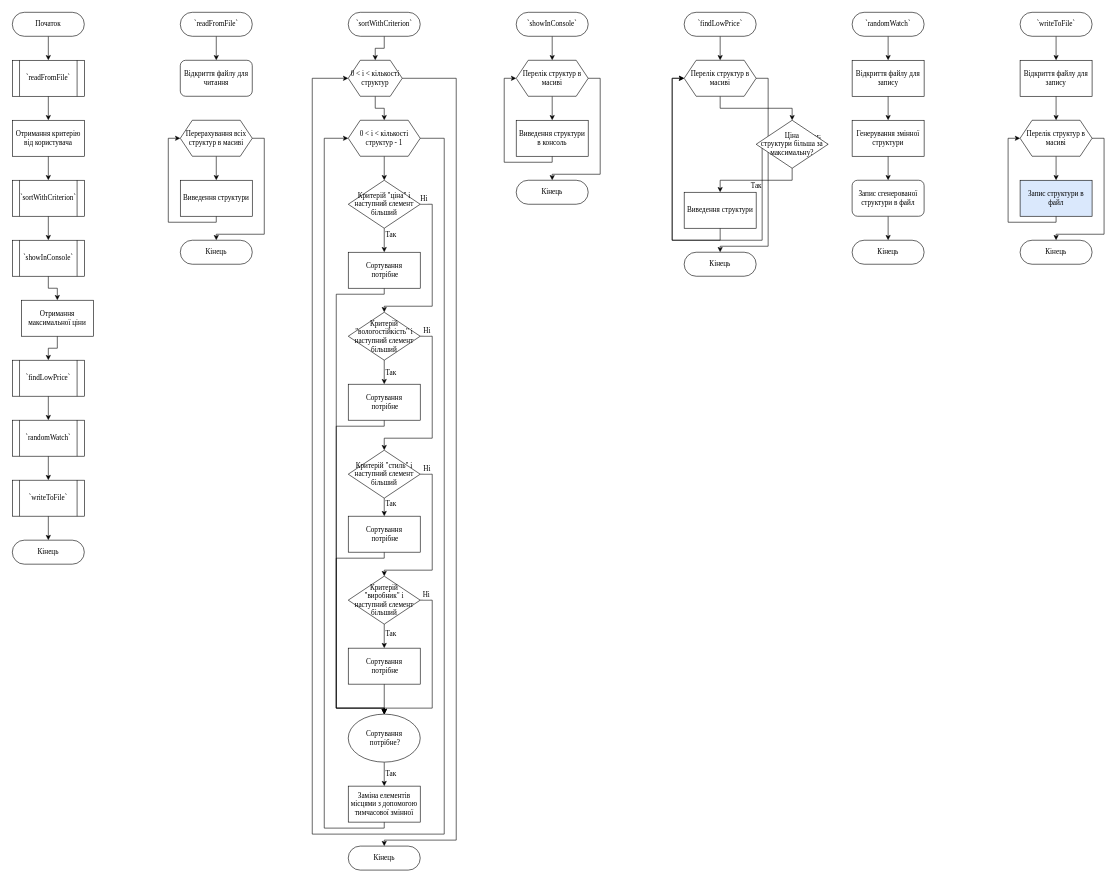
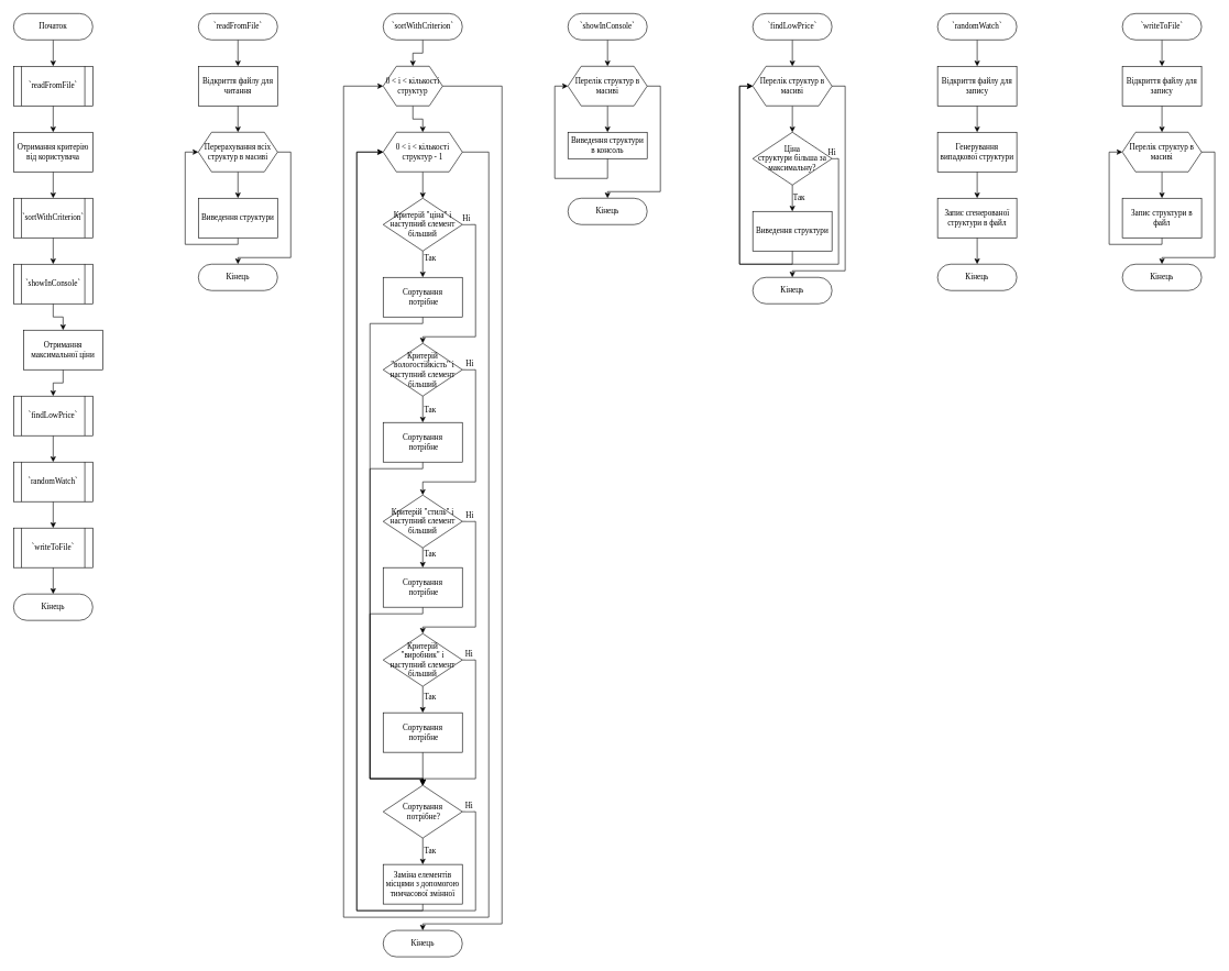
- <mxCell id="24" value="Відкриття файлу для читання" style="whiteSpace=wrap;html=1;labelBackgroundColor=none;fontFamily=Times New Roman;fontSize=12;fontColor=#000000;rounded=1;" vertex="1" parent="1"><mxGeometry x="300" y="100" width="120" height="60" as="geometry" /></mxCell>
+ <mxCell id="24" value="Відкриття файлу для читання" style="rounded=0;whiteSpace=wrap;html=1;labelBackgroundColor=none;fontFamily=Times New Roman;fontSize=12;fontColor=#000000;" vertex="1" parent="1"><mxGeometry x="300" y="100" width="120" height="60" as="geometry" /></mxCell>
+ <mxCell id="23" value="" style="edgeStyle=orthogonalEdgeStyle;rounded=0;orthogonalLoop=1;jettySize=auto;html=1;labelBackgroundColor=none;fontFamily=Times New Roman;fontSize=12;fontColor=#000000;" edge="1" parent="1" source="24" target="27"><mxGeometry relative="1" as="geometry" /></mxCell>
- <mxCell id="81" value="Виведення структури в консоль" style="rounded=0;whiteSpace=wrap;html=1;labelBackgroundColor=none;fontFamily=Times New Roman;fontSize=12;fontColor=#000000;" vertex="1" parent="1"><mxGeometry x="860" y="200" width="120" height="60" as="geometry" /></mxCell>
+ <mxCell id="81" value="Виведення структури в консоль" style="rounded=0;whiteSpace=wrap;html=1;labelBackgroundColor=none;fontFamily=Times New Roman;fontSize=12;fontColor=#000000;" vertex="1" parent="1"><mxGeometry x="860" y="200" width="120" height="40" as="geometry" /></mxCell>
- <mxCell id="100" value="Генерування змінної структури" style="rounded=0;whiteSpace=wrap;html=1;labelBackgroundColor=none;fontFamily=Times New Roman;fontSize=12;fontColor=#000000;" vertex="1" parent="1"><mxGeometry x="1420" y="200" width="120" height="60" as="geometry" /></mxCell>
+ <mxCell id="100" value="Генерування випадкової структури" style="rounded=0;whiteSpace=wrap;html=1;labelBackgroundColor=none;fontFamily=Times New Roman;fontSize=12;fontColor=#000000;" vertex="1" parent="1"><mxGeometry x="1420" y="200" width="120" height="60" as="geometry" /></mxCell>
- <mxCell id="91" value="Ціна &lt;br&gt;структури більша за максимальну?" style="rhombus;whiteSpace=wrap;html=1;labelBackgroundColor=none;fontFamily=Times New Roman;fontSize=12;fontColor=#000000;" vertex="1" parent="1"><mxGeometry x="1260" y="200" width="120" height="80" as="geometry" /></mxCell>
+ <mxCell id="91" value="Ціна &lt;br&gt;структури більша за максимальну?" style="rhombus;whiteSpace=wrap;html=1;labelBackgroundColor=none;fontFamily=Times New Roman;fontSize=12;fontColor=#000000;" vertex="1" parent="1"><mxGeometry x="1140" y="200" width="120" height="80" as="geometry" /></mxCell>
- <mxCell id="102" value="Запис сгенерованої структури в файл" style="whiteSpace=wrap;html=1;labelBackgroundColor=none;fontFamily=Times New Roman;fontSize=12;fontColor=#000000;rounded=1;" vertex="1" parent="1"><mxGeometry x="1420" y="300" width="120" height="60" as="geometry" /></mxCell>
+ <mxCell id="102" value="Запис сгенерованої структури в файл" style="rounded=0;whiteSpace=wrap;html=1;labelBackgroundColor=none;fontFamily=Times New Roman;fontSize=12;fontColor=#000000;" vertex="1" parent="1"><mxGeometry x="1420" y="300" width="120" height="60" as="geometry" /></mxCell>
- <mxCell id="112" value="Запис структури в файл" style="rounded=0;whiteSpace=wrap;html=1;labelBackgroundColor=none;fontFamily=Times New Roman;fontSize=12;fontColor=#000000;fillColor=#dae8fc;" vertex="1" parent="1"><mxGeometry x="1700" y="300" width="120" height="60" as="geometry" /></mxCell>
+ <mxCell id="112" value="Запис структури в файл" style="rounded=0;whiteSpace=wrap;html=1;labelBackgroundColor=none;fontFamily=Times New Roman;fontSize=12;fontColor=#000000;" vertex="1" parent="1"><mxGeometry x="1700" y="300" width="120" height="60" as="geometry" /></mxCell>
- <mxCell id="71" value="Сортування&lt;br&gt;&amp;nbsp;потрібне?" style="ellipse;whiteSpace=wrap;html=1;labelBackgroundColor=none;fontFamily=Times New Roman;fontSize=12;fontColor=#000000;" vertex="1" parent="1"><mxGeometry x="580" y="1190" width="120" height="80" as="geometry" /></mxCell>
+ <mxCell id="71" value="Сортування&lt;br&gt;&amp;nbsp;потрібне?" style="rhombus;whiteSpace=wrap;html=1;labelBackgroundColor=none;fontFamily=Times New Roman;fontSize=12;fontColor=#000000;" vertex="1" parent="1"><mxGeometry x="580" y="1190" width="120" height="80" as="geometry" /></mxCell>
+ <mxCell id="69" style="edgeStyle=orthogonalEdgeStyle;rounded=0;orthogonalLoop=1;jettySize=auto;html=1;exitX=1;exitY=0.5;exitDx=0;exitDy=0;entryX=0;entryY=0.5;entryDx=0;entryDy=0;labelBackgroundColor=none;fontFamily=Times New Roman;fontSize=12;fontColor=#000000;" edge="1" parent="1" source="71" target="59"><mxGeometry relative="1" as="geometry"><Array as="points"><mxPoint x="720" y="1230" /><mxPoint x="720" y="1380" /><mxPoint x="540" y="1380" /><mxPoint x="540" y="230" /></Array></mxGeometry></mxCell>
+ <mxCell id="70" value="Ні" style="edgeLabel;html=1;align=center;verticalAlign=middle;resizable=0;points=[];fontSize=12;fontFamily=Times New Roman;fontColor=#000000;" vertex="1" connectable="0" parent="69"><mxGeometry x="-0.993" relative="1" as="geometry"><mxPoint x="4.44" y="-10" as="offset" /></mxGeometry></mxCell>
